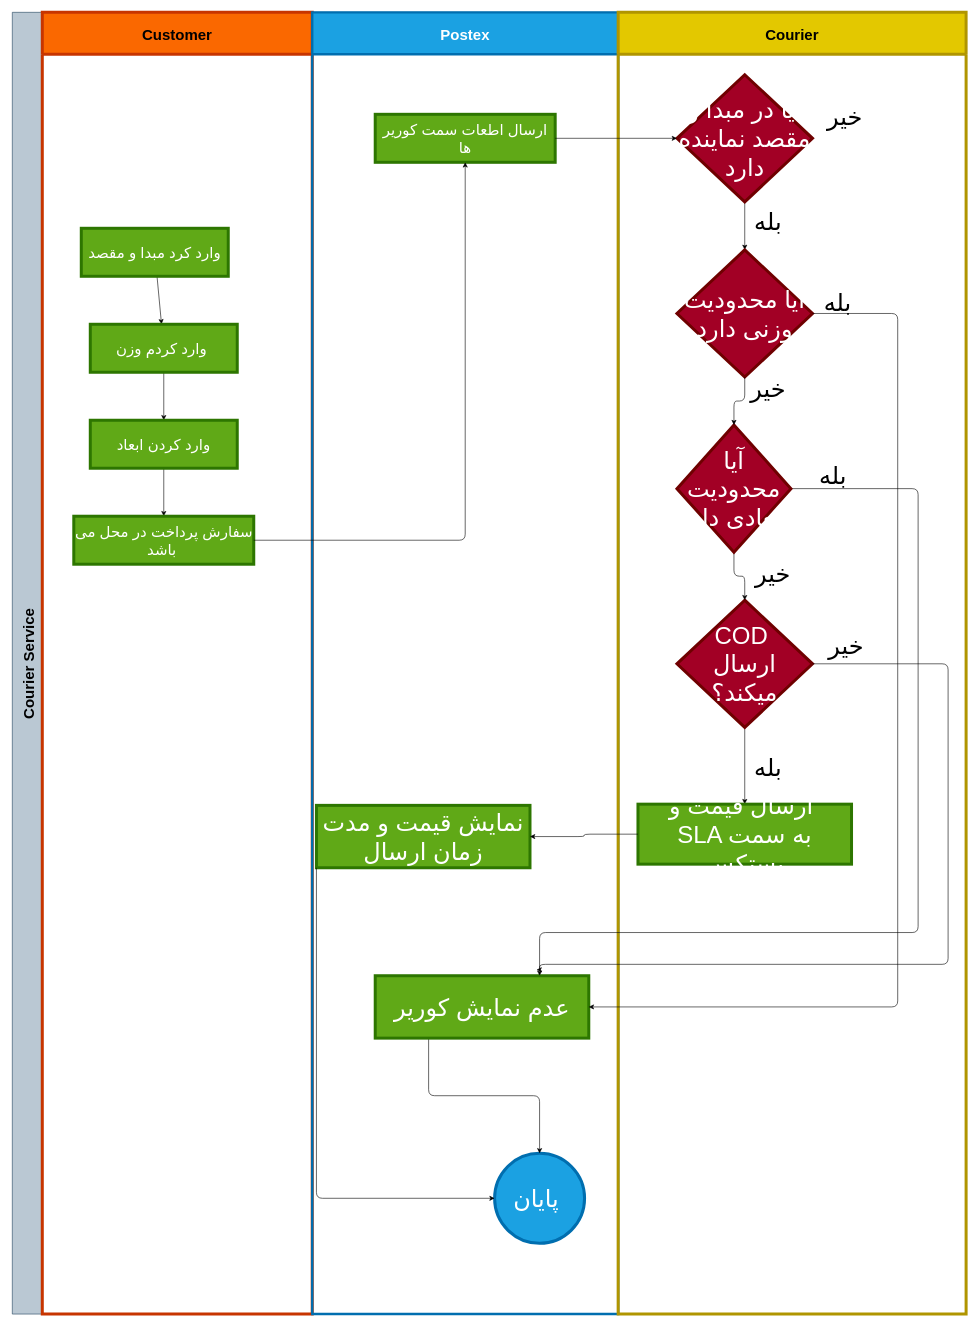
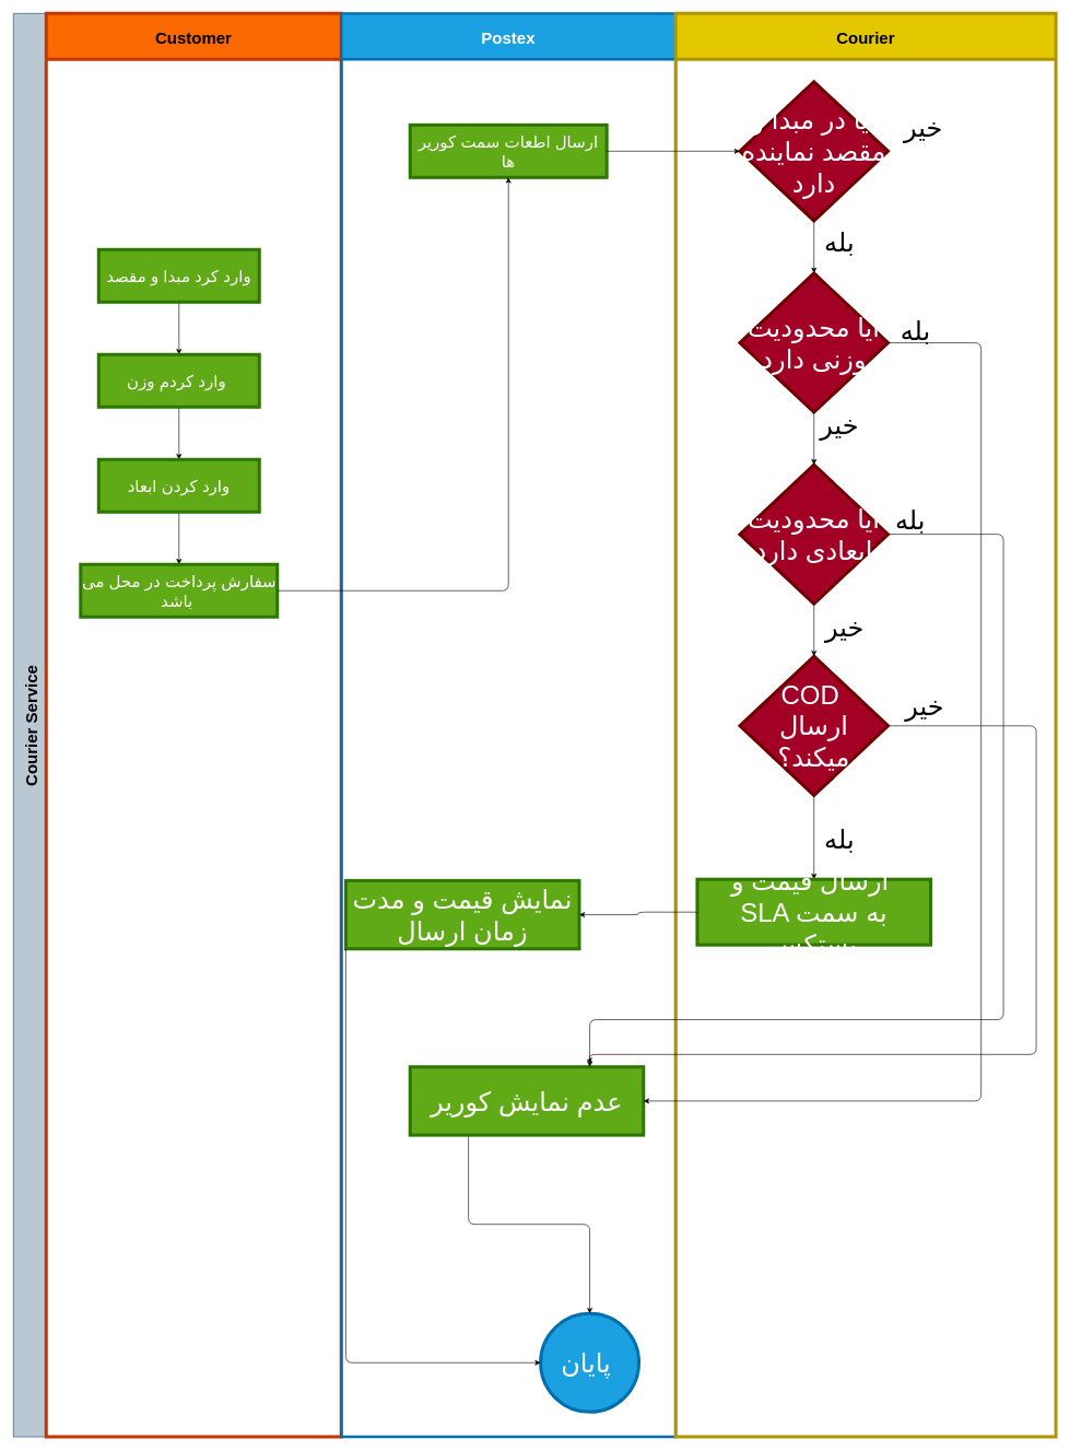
- <mxCell id="5" value="وارد کرد مبدا و مقصد" style="whiteSpace=wrap;html=1;fontSize=25;fillColor=#60a917;strokeColor=#2D7600;fontColor=#ffffff;startSize=20;strokeWidth=5;" parent="3" vertex="1"><mxGeometry x="65" y="360" width="245" height="80" as="geometry" /></mxCell>
+ <mxCell id="5" value="وارد کرد مبدا و مقصد" style="whiteSpace=wrap;html=1;fontSize=25;fillColor=#60a917;strokeColor=#2D7600;fontColor=#ffffff;startSize=20;strokeWidth=5;" parent="3" vertex="1"><mxGeometry x="80" y="360" width="245" height="80" as="geometry" /></mxCell>
- <mxCell id="40" value="آیا محدودیت ابعادی دارد" style="rhombus;whiteSpace=wrap;html=1;fontFamily=Helvetica;fontSize=40;fontColor=#ffffff;startSize=20;strokeColor=#6F0000;strokeWidth=5;fillColor=#a20025;" parent="1" vertex="1"><mxGeometry x="1128" y="708" width="190" height="212" as="geometry" /></mxCell>
+ <mxCell id="40" value="آیا محدودیت ابعادی دارد" style="rhombus;whiteSpace=wrap;html=1;fontFamily=Helvetica;fontSize=40;fontColor=#ffffff;startSize=20;strokeColor=#6F0000;strokeWidth=5;fillColor=#a20025;" parent="1" vertex="1"><mxGeometry x="1128" y="708" width="226" height="212" as="geometry" /></mxCell>
- <mxCell id="14" value="&lt;font style=&quot;font-size: 40px&quot;&gt;پایان&amp;nbsp;&lt;/font&gt;" style="ellipse;whiteSpace=wrap;html=1;aspect=fixed;fontFamily=Helvetica;fontSize=25;fontColor=#ffffff;startSize=20;strokeColor=#006EAF;strokeWidth=5;fillColor=#1ba1e2;" parent="11" vertex="1"><mxGeometry x="304" y="1902" width="150" height="150" as="geometry" /></mxCell>
+ <mxCell id="14" value="&lt;font style=&quot;font-size: 40px&quot;&gt;پایان&amp;nbsp;&lt;/font&gt;" style="ellipse;whiteSpace=wrap;html=1;aspect=fixed;fontFamily=Helvetica;fontSize=25;fontColor=#ffffff;startSize=20;strokeColor=#006EAF;strokeWidth=5;fillColor=#1ba1e2;" parent="11" vertex="1"><mxGeometry x="304" y="1982" width="150" height="150" as="geometry" /></mxCell>
